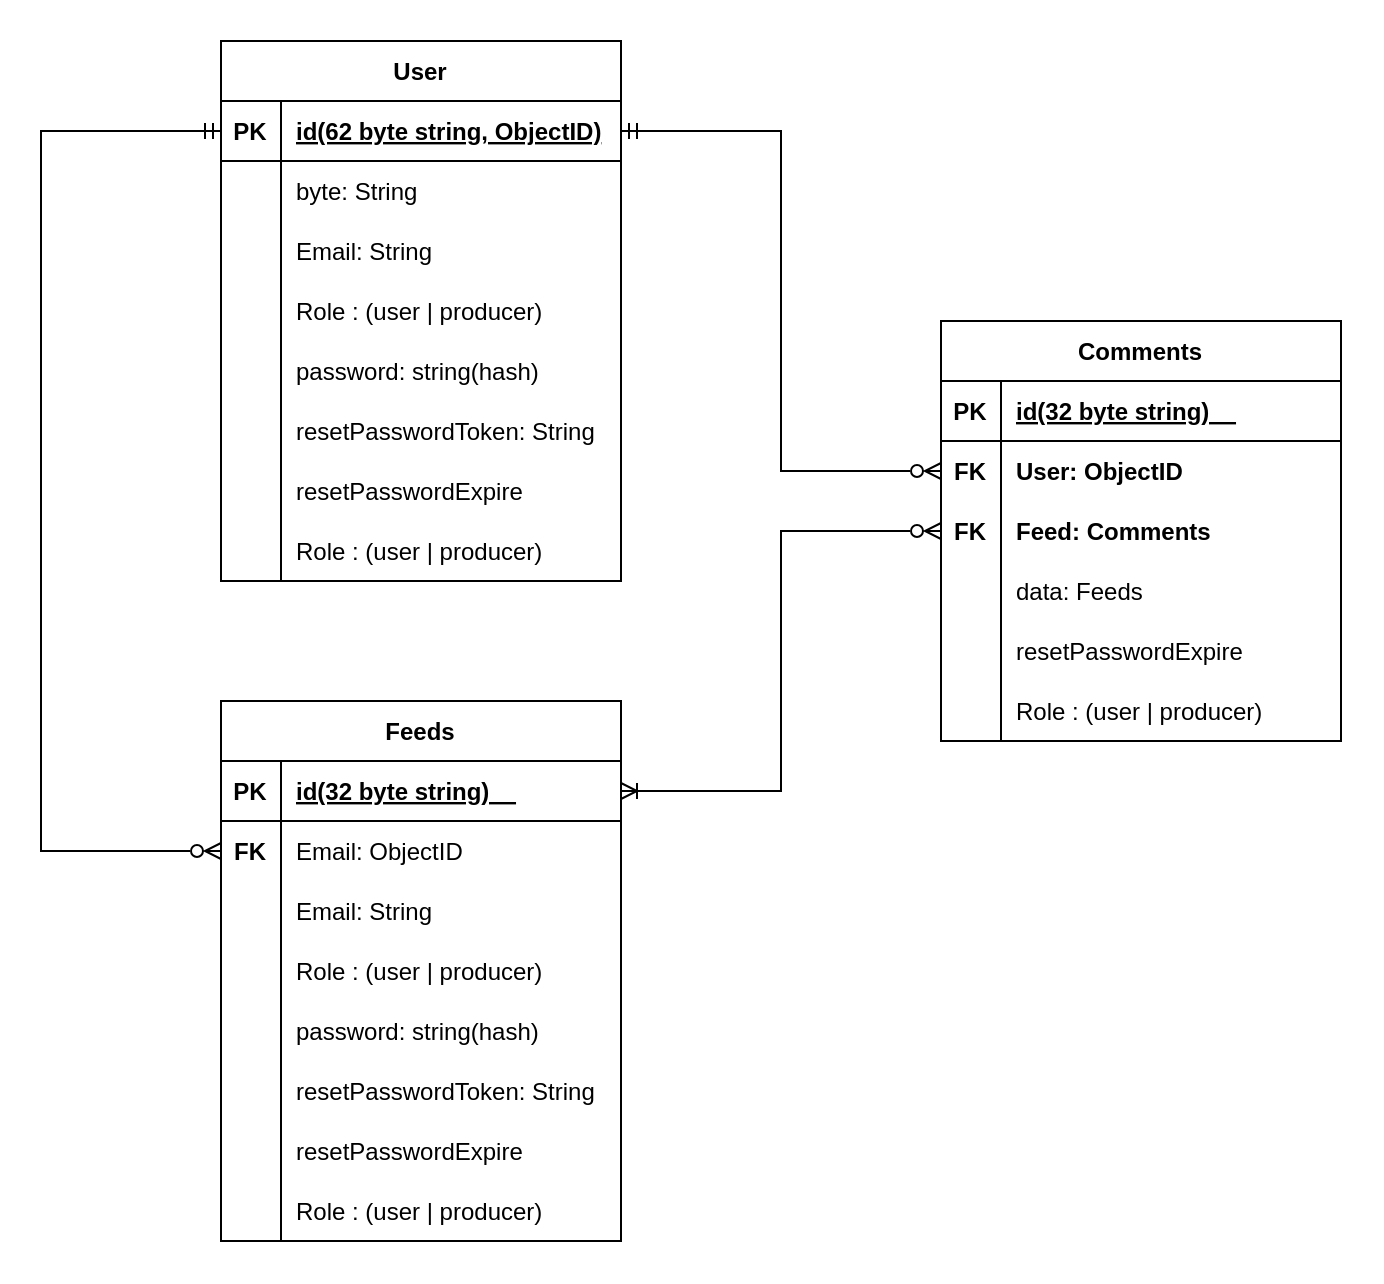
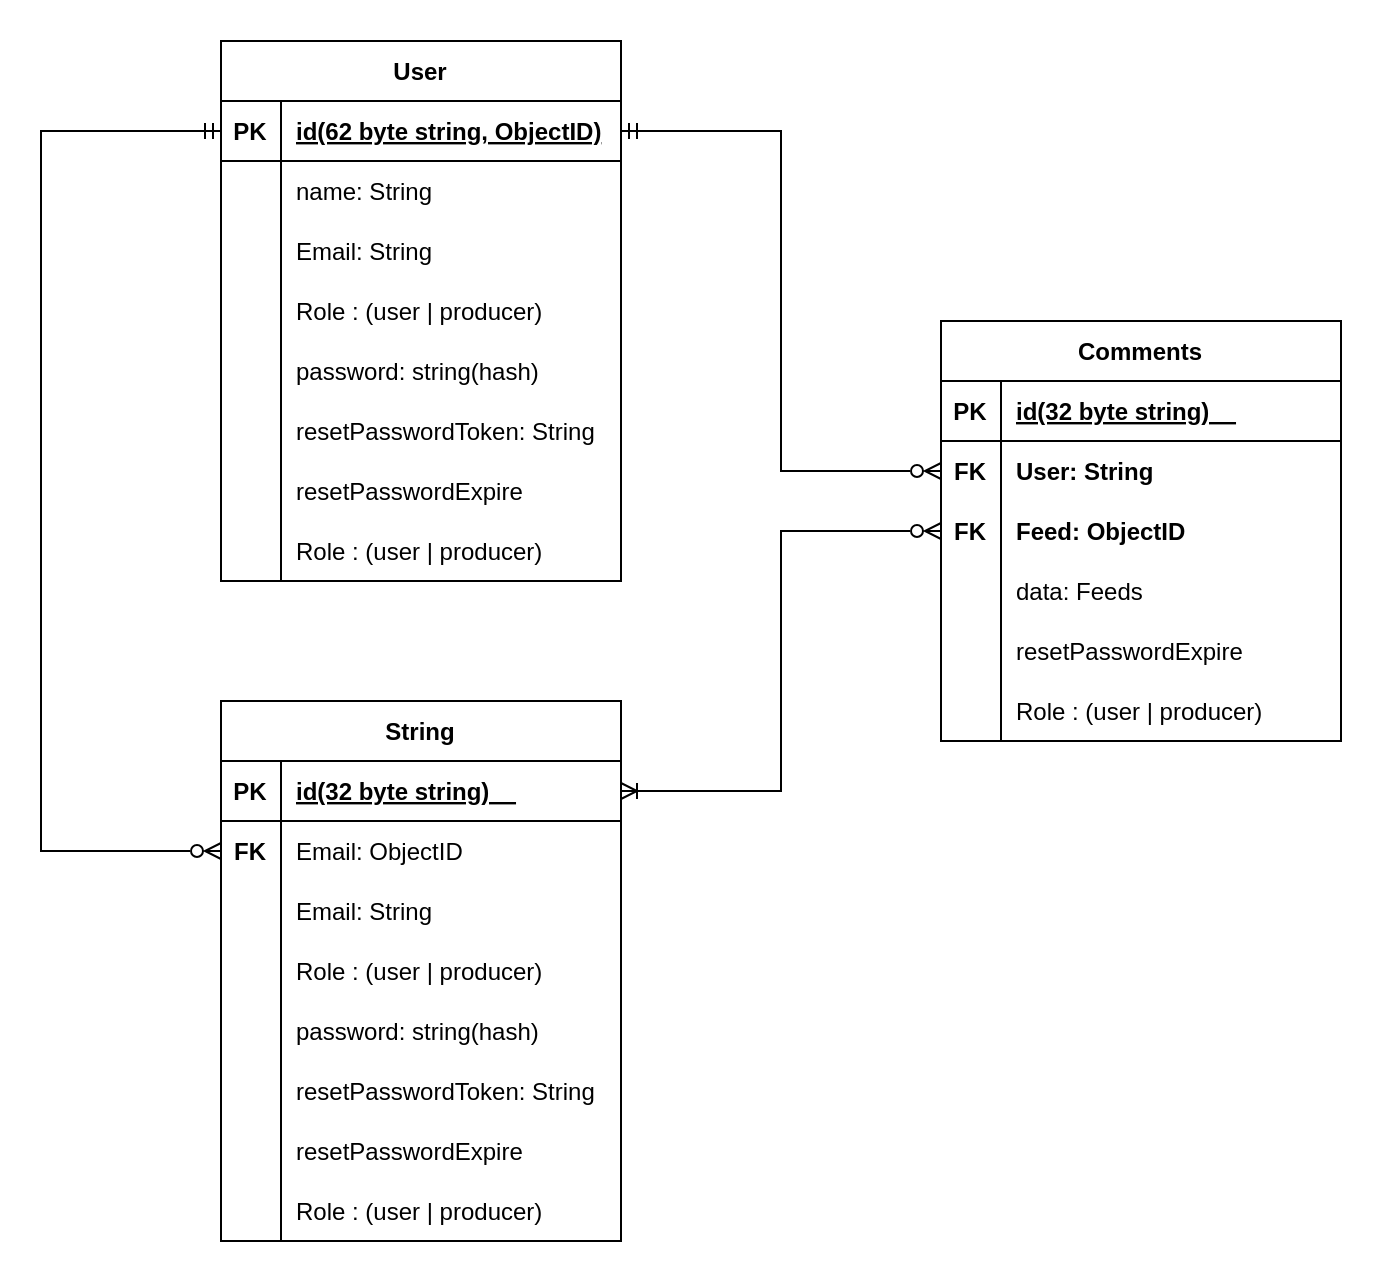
- <mxCell id="8" value="byte: String " style="shape=partialRectangle;connectable=0;fillColor=none;top=0;left=0;bottom=0;right=0;align=left;spacingLeft=6;overflow=hidden;" parent="6" vertex="1"><mxGeometry x="30" width="170" height="30" as="geometry"><mxRectangle width="170" height="30" as="alternateBounds" /></mxGeometry></mxCell>
+ <mxCell id="8" value="name: String " style="shape=partialRectangle;connectable=0;fillColor=none;top=0;left=0;bottom=0;right=0;align=left;spacingLeft=6;overflow=hidden;" parent="6" vertex="1"><mxGeometry x="30" width="170" height="30" as="geometry"><mxRectangle width="170" height="30" as="alternateBounds" /></mxGeometry></mxCell>
- <mxCell id="33" value="User: ObjectID" style="shape=partialRectangle;connectable=0;fillColor=none;top=0;left=0;bottom=0;right=0;align=left;spacingLeft=6;overflow=hidden;fontStyle=1" parent="31" vertex="1"><mxGeometry x="30" width="170" height="30" as="geometry"><mxRectangle width="170" height="30" as="alternateBounds" /></mxGeometry></mxCell>
+ <mxCell id="33" value="User: String" style="shape=partialRectangle;connectable=0;fillColor=none;top=0;left=0;bottom=0;right=0;align=left;spacingLeft=6;overflow=hidden;fontStyle=1" parent="31" vertex="1"><mxGeometry x="30" width="170" height="30" as="geometry"><mxRectangle width="170" height="30" as="alternateBounds" /></mxGeometry></mxCell>
- <mxCell id="36" value="Feed: Comments" style="shape=partialRectangle;connectable=0;fillColor=none;top=0;left=0;bottom=0;right=0;align=left;spacingLeft=6;overflow=hidden;fontStyle=1" parent="34" vertex="1"><mxGeometry x="30" width="170" height="30" as="geometry"><mxRectangle width="170" height="30" as="alternateBounds" /></mxGeometry></mxCell>
+ <mxCell id="36" value="Feed: ObjectID" style="shape=partialRectangle;connectable=0;fillColor=none;top=0;left=0;bottom=0;right=0;align=left;spacingLeft=6;overflow=hidden;fontStyle=1" parent="34" vertex="1"><mxGeometry x="30" width="170" height="30" as="geometry"><mxRectangle width="170" height="30" as="alternateBounds" /></mxGeometry></mxCell>
- <mxCell id="46" value="Feeds" style="shape=table;startSize=30;container=1;collapsible=1;childLayout=tableLayout;fixedRows=1;rowLines=0;fontStyle=1;align=center;resizeLast=1;" parent="1" vertex="1"><mxGeometry x="110" y="350" width="200" height="270" as="geometry" /></mxCell>
+ <mxCell id="46" value="String" style="shape=table;startSize=30;container=1;collapsible=1;childLayout=tableLayout;fixedRows=1;rowLines=0;fontStyle=1;align=center;resizeLast=1;" parent="1" vertex="1"><mxGeometry x="110" y="350" width="200" height="270" as="geometry" /></mxCell>
